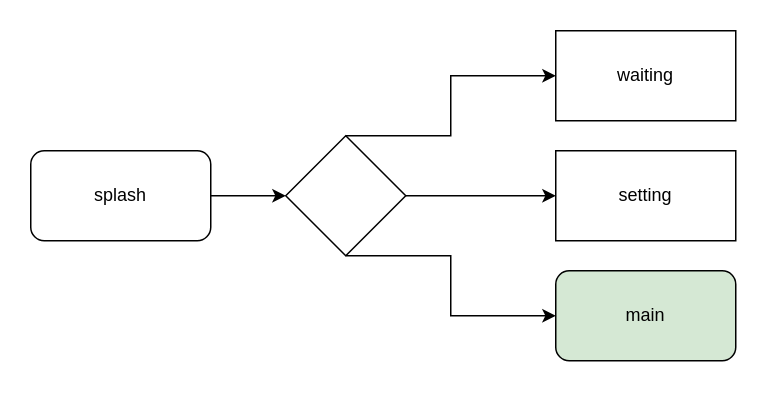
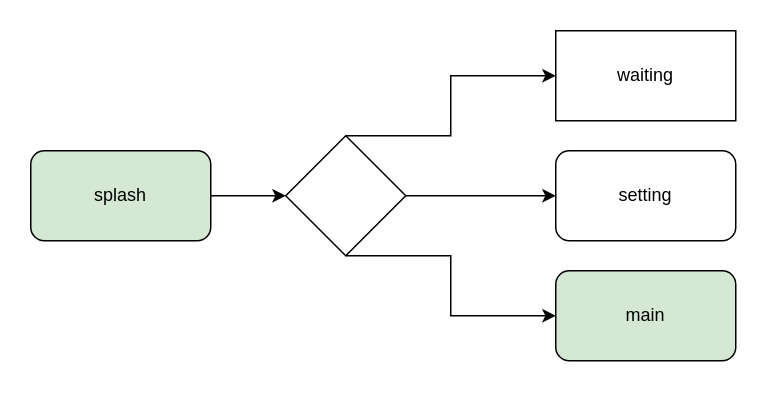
- <mxCell id="2" value="splash" style="rounded=1;whiteSpace=wrap;html=1;" vertex="1" parent="1"><mxGeometry x="20" y="100" width="120" height="60" as="geometry" /></mxCell>
+ <mxCell id="2" value="splash" style="rounded=1;whiteSpace=wrap;html=1;fillColor=#d5e8d4;" vertex="1" parent="1"><mxGeometry x="20" y="100" width="120" height="60" as="geometry" /></mxCell>
- <mxCell id="5" value="setting" style="whiteSpace=wrap;html=1;rounded=0;" vertex="1" parent="1"><mxGeometry x="370" y="100" width="120" height="60" as="geometry" /></mxCell>
+ <mxCell id="5" value="setting" style="rounded=1;whiteSpace=wrap;html=1;" vertex="1" parent="1"><mxGeometry x="370" y="100" width="120" height="60" as="geometry" /></mxCell>
